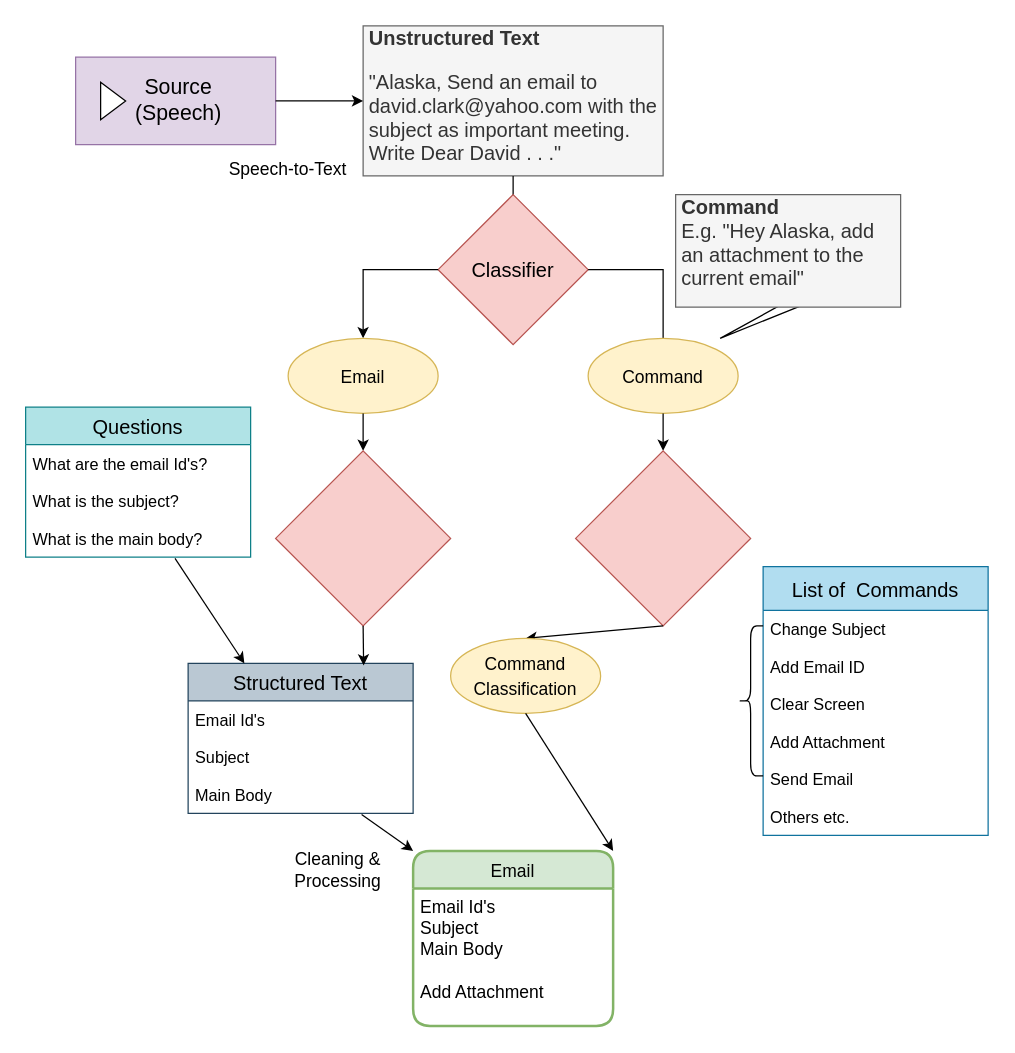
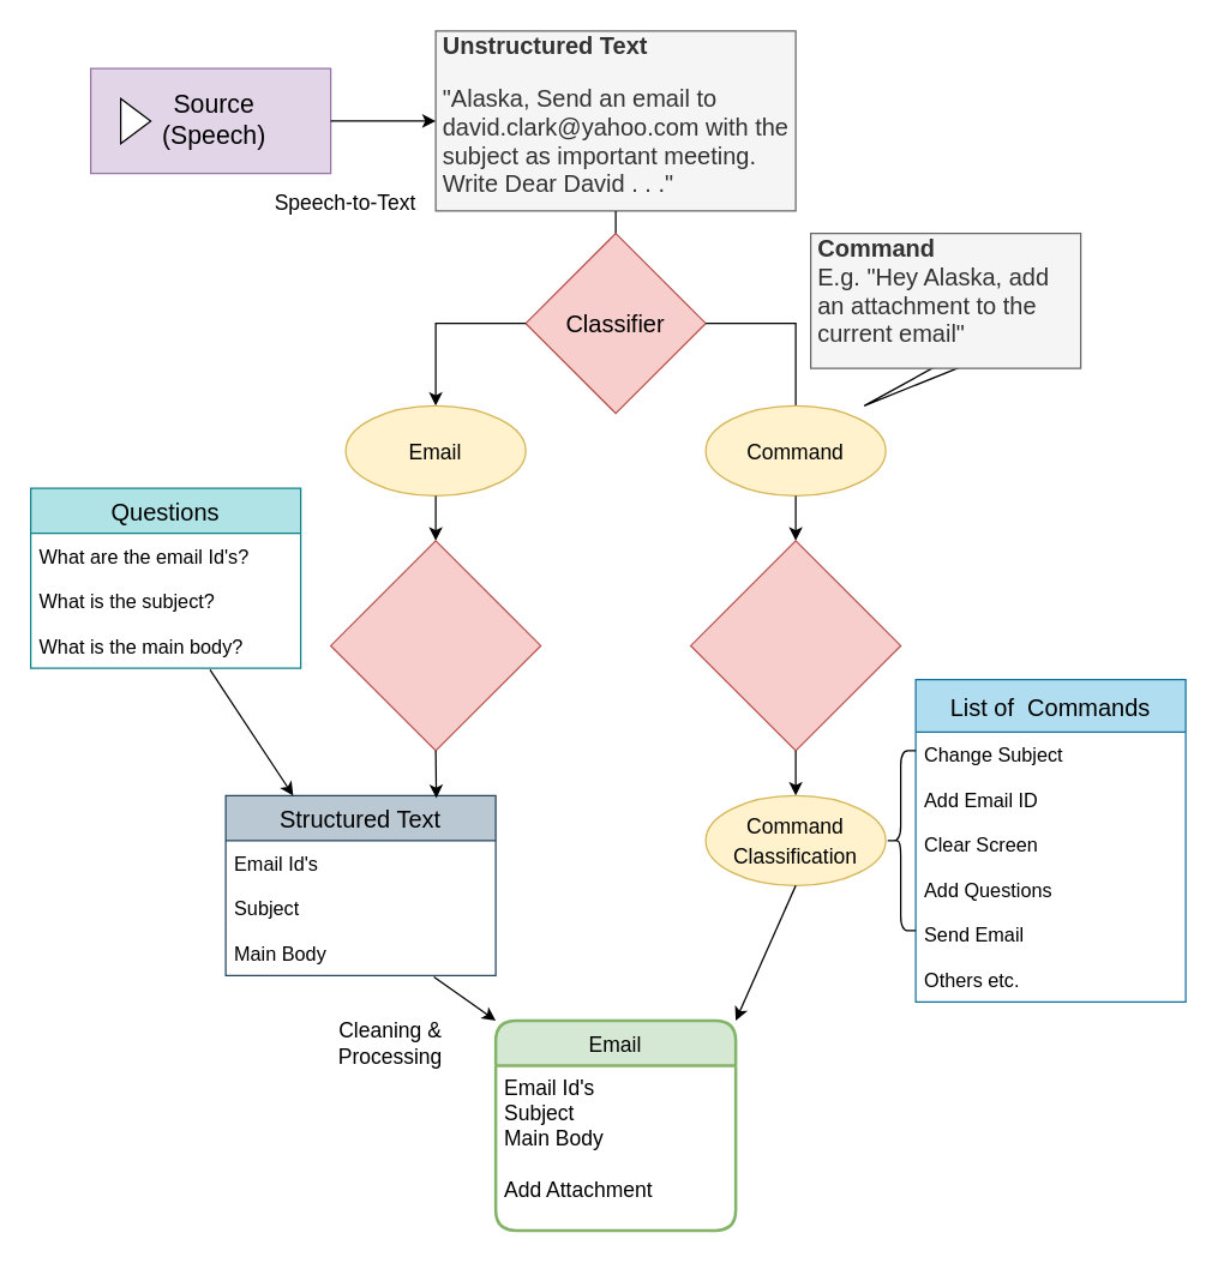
- <mxCell id="39" value="&lt;span style=&quot;font-size: 14px&quot;&gt;Command&lt;br&gt;Classification&lt;br&gt;&lt;/span&gt;" style="ellipse;whiteSpace=wrap;html=1;fontSize=16;strokeColor=#d6b656;fillColor=#fff2cc;" parent="1" vertex="1"><mxGeometry x="360" y="510" width="120" height="60" as="geometry" /></mxCell>
+ <mxCell id="39" value="&lt;span style=&quot;font-size: 14px&quot;&gt;Command&lt;br&gt;Classification&lt;br&gt;&lt;/span&gt;" style="ellipse;whiteSpace=wrap;html=1;fontSize=16;strokeColor=#d6b656;fillColor=#fff2cc;" parent="1" vertex="1"><mxGeometry x="470" y="530" width="120" height="60" as="geometry" /></mxCell>
- <mxCell id="31" value="Add Attachment" style="text;strokeColor=none;fillColor=none;align=left;verticalAlign=middle;spacingLeft=4;spacingRight=4;overflow=hidden;points=[[0,0.5],[1,0.5]];portConstraint=eastwest;rotatable=0;fontSize=13;" parent="26" vertex="1"><mxGeometry y="125" width="180" height="30" as="geometry" /></mxCell>
+ <mxCell id="31" value="Add Questions" style="text;strokeColor=none;fillColor=none;align=left;verticalAlign=middle;spacingLeft=4;spacingRight=4;overflow=hidden;points=[[0,0.5],[1,0.5]];portConstraint=eastwest;rotatable=0;fontSize=13;" parent="26" vertex="1"><mxGeometry y="125" width="180" height="30" as="geometry" /></mxCell>
- <mxCell id="47" value="Cleaning &amp;amp; Processing" style="text;html=1;strokeColor=none;fillColor=none;align=center;verticalAlign=middle;whiteSpace=wrap;rounded=0;fontSize=14;" vertex="1" parent="1"><mxGeometry x="240" y="680" width="60" height="30" as="geometry" /></mxCell>
+ <mxCell id="47" value="Cleaning &amp;amp; Processing" style="text;html=1;strokeColor=none;fillColor=none;align=center;verticalAlign=middle;whiteSpace=wrap;rounded=0;fontSize=14;" vertex="1" parent="1"><mxGeometry x="230" y="680" width="60" height="30" as="geometry" /></mxCell>
